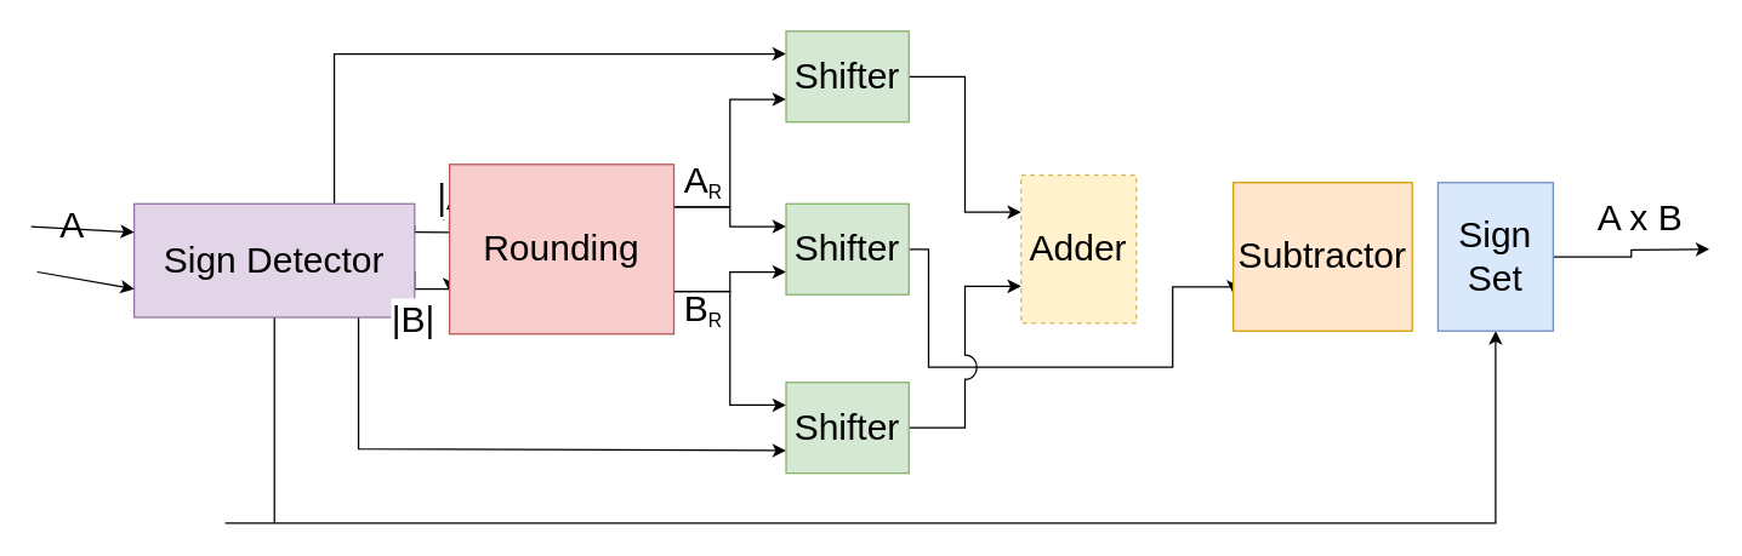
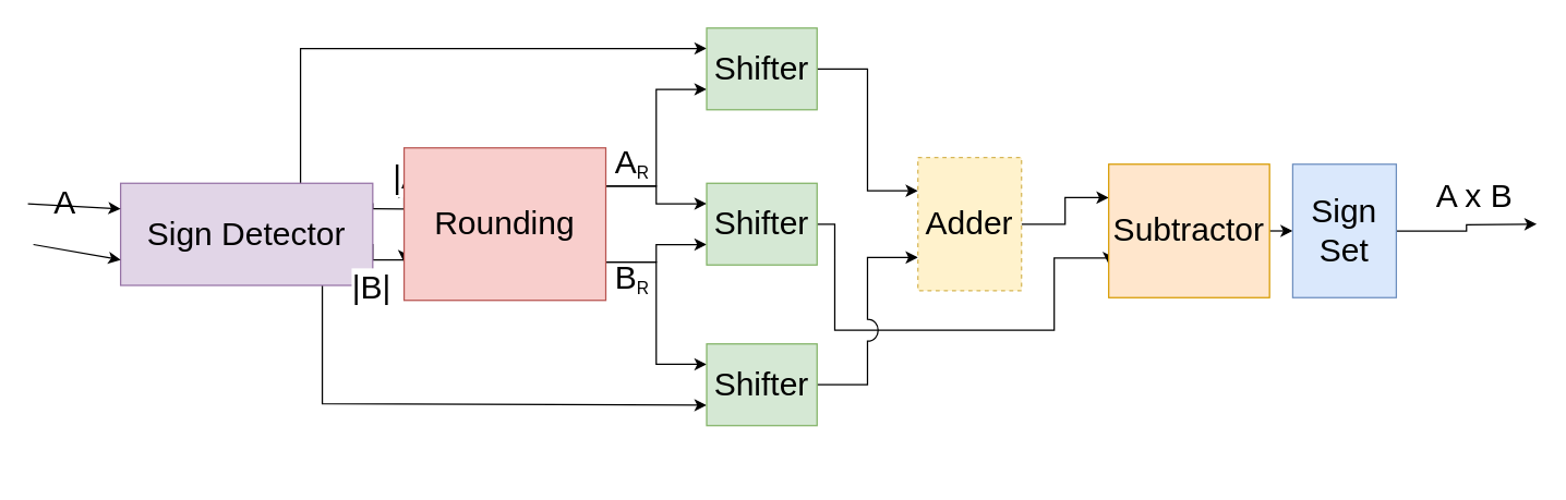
+ <mxCell id="21" style="edgeStyle=orthogonalEdgeStyle;rounded=0;orthogonalLoop=1;jettySize=auto;html=1;exitX=1;exitY=0.5;exitDx=0;exitDy=0;entryX=0;entryY=0.25;entryDx=0;entryDy=0;" edge="1" parent="1" source="22" target="24"><mxGeometry relative="1" as="geometry" /></mxCell>
+ <mxCell id="23" style="edgeStyle=orthogonalEdgeStyle;rounded=0;orthogonalLoop=1;jettySize=auto;html=1;exitX=1;exitY=0.5;exitDx=0;exitDy=0;entryX=0;entryY=0.5;entryDx=0;entryDy=0;" edge="1" parent="1" source="24" target="26"><mxGeometry relative="1" as="geometry" /></mxCell>
- <mxCell id="7" style="edgeStyle=orthogonalEdgeStyle;rounded=0;orthogonalLoop=1;jettySize=auto;html=1;exitX=0.5;exitY=1;exitDx=0;exitDy=0;entryX=0.5;entryY=1;entryDx=0;entryDy=0;" edge="1" parent="1" source="8" target="26"><mxGeometry relative="1" as="geometry"><Array as="points"><mxPoint x="148" y="345" /><mxPoint x="996" y="345" /></Array></mxGeometry></mxCell>
